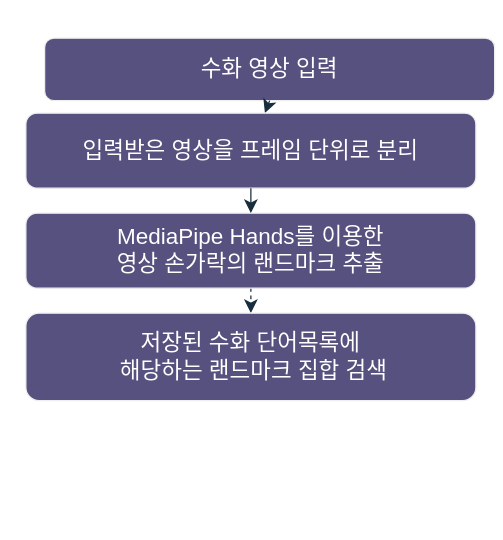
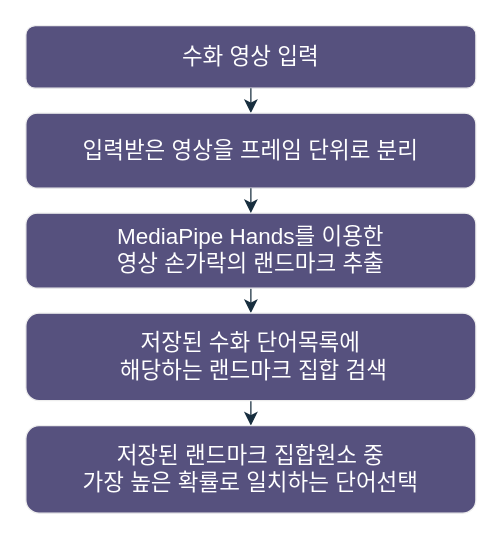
- <mxCell id="2" value="&lt;font style=&quot;font-size: 18px;&quot;&gt;수화 영상 입력&lt;/font&gt;" style="rounded=1;whiteSpace=wrap;html=1;fontSize=12;glass=0;strokeWidth=1;shadow=0;labelBackgroundColor=none;fillColor=#56517E;strokeColor=#EEEEEE;fontColor=#FFFFFF;" parent="1" vertex="1"><mxGeometry x="35" y="30" width="360" height="50" as="geometry" /></mxCell>
+ <mxCell id="2" value="&lt;font style=&quot;font-size: 18px;&quot;&gt;수화 영상 입력&lt;/font&gt;" style="rounded=1;whiteSpace=wrap;html=1;fontSize=12;glass=0;strokeWidth=1;shadow=0;labelBackgroundColor=none;fillColor=#56517E;strokeColor=#EEEEEE;fontColor=#FFFFFF;" parent="1" vertex="1"><mxGeometry x="20" y="20" width="360" height="50" as="geometry" /></mxCell>
- <mxCell id="3" style="edgeStyle=none;curved=1;rounded=1;orthogonalLoop=1;jettySize=auto;html=1;entryX=0.5;entryY=0;entryDx=0;entryDy=0;fontSize=12;startSize=8;endSize=8;labelBackgroundColor=none;strokeColor=#182E3E;fontColor=default;dashed=1;" parent="1" source="4" target="6" edge="1"><mxGeometry relative="1" as="geometry" /></mxCell>
+ <mxCell id="3" style="edgeStyle=none;curved=1;rounded=1;orthogonalLoop=1;jettySize=auto;html=1;entryX=0.5;entryY=0;entryDx=0;entryDy=0;fontSize=12;startSize=8;endSize=8;labelBackgroundColor=none;strokeColor=#182E3E;fontColor=default;" parent="1" source="4" target="6" edge="1"><mxGeometry relative="1" as="geometry" /></mxCell>
+ <mxCell id="5" style="edgeStyle=none;curved=1;rounded=1;orthogonalLoop=1;jettySize=auto;html=1;entryX=0.5;entryY=0;entryDx=0;entryDy=0;fontSize=12;startSize=8;endSize=8;labelBackgroundColor=none;strokeColor=#182E3E;fontColor=default;" parent="1" source="6" target="7" edge="1"><mxGeometry relative="1" as="geometry" /></mxCell>
+ <mxCell id="7" value="&lt;font style=&quot;font-size: 18px;&quot;&gt;저장된 랜드마크 집합원소 중 &lt;br&gt;가장 높은 확률로 일치하는 단어선택&lt;/font&gt;" style="rounded=1;whiteSpace=wrap;html=1;fontSize=12;glass=0;strokeWidth=1;shadow=0;labelBackgroundColor=none;fillColor=#56517E;strokeColor=#EEEEEE;fontColor=#FFFFFF;" parent="1" vertex="1"><mxGeometry x="20" y="340" width="360" height="70" as="geometry" /></mxCell>
